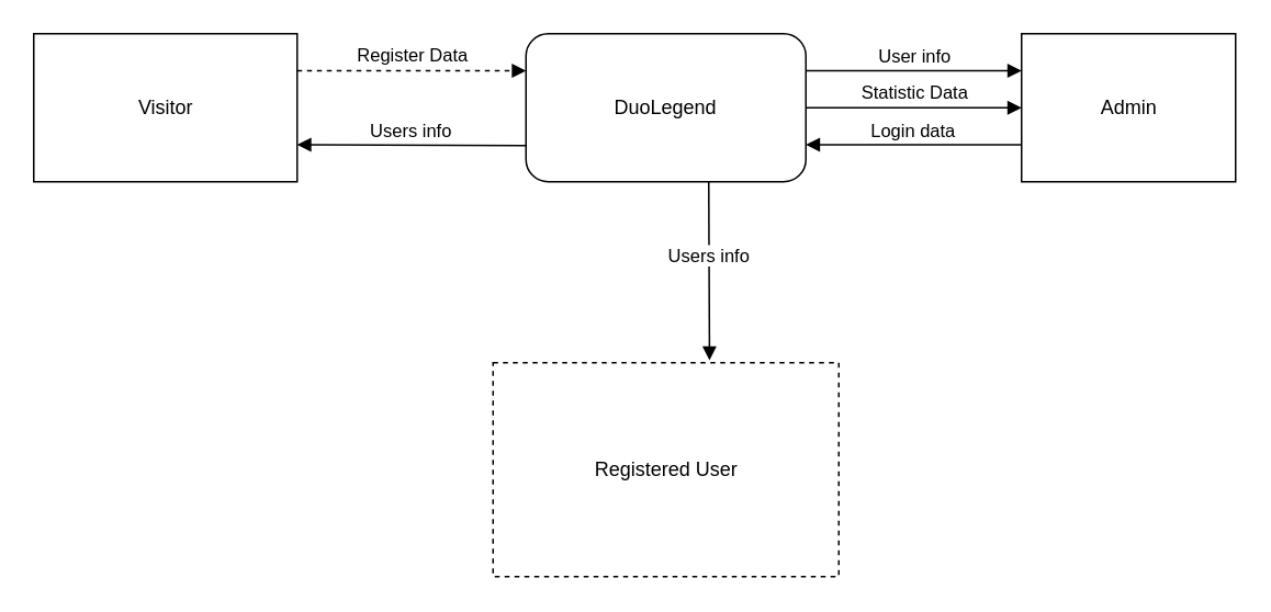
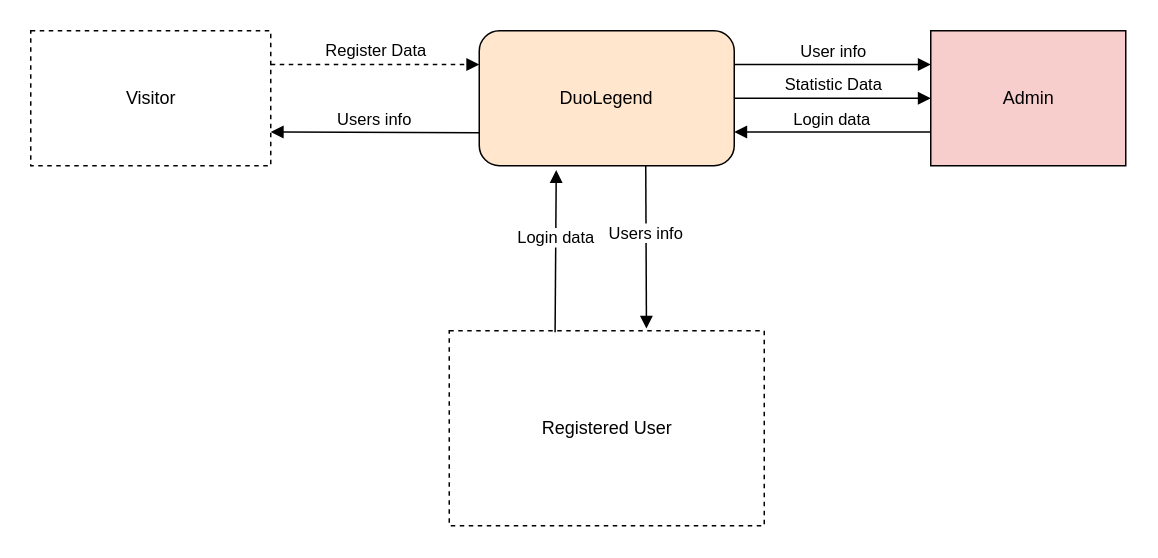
- <mxCell id="3" value="Visitor" style="html=1;" vertex="1" parent="1"><mxGeometry x="20" y="20" width="160" height="90" as="geometry" /></mxCell>
+ <mxCell id="3" value="Visitor" style="html=1;dashed=1;" vertex="1" parent="1"><mxGeometry x="20" y="20" width="160" height="90" as="geometry" /></mxCell>
- <mxCell id="2" value="DuoLegend" style="rounded=1;whiteSpace=wrap;html=1;" vertex="1" parent="1"><mxGeometry x="319" y="20" width="170" height="90" as="geometry" /></mxCell>
+ <mxCell id="2" value="DuoLegend" style="rounded=1;whiteSpace=wrap;html=1;fillColor=#ffe6cc;" vertex="1" parent="1"><mxGeometry x="319" y="20" width="170" height="90" as="geometry" /></mxCell>
- <mxCell id="5" value="Admin" style="html=1;" vertex="1" parent="1"><mxGeometry x="620" y="20" width="130" height="90" as="geometry" /></mxCell>
+ <mxCell id="5" value="Admin" style="html=1;fillColor=#f8cecc;" vertex="1" parent="1"><mxGeometry x="620" y="20" width="130" height="90" as="geometry" /></mxCell>
+ <mxCell id="9" value="Login data" style="html=1;verticalAlign=bottom;endArrow=block;entryX=0.302;entryY=1.032;entryDx=0;entryDy=0;entryPerimeter=0;exitX=0.336;exitY=0.008;exitDx=0;exitDy=0;exitPerimeter=0;" edge="1" parent="1" source="4" target="2"><mxGeometry width="80" relative="1" as="geometry"><mxPoint x="370" y="200" as="sourcePoint" /><mxPoint x="370" y="120" as="targetPoint" /></mxGeometry></mxCell>
